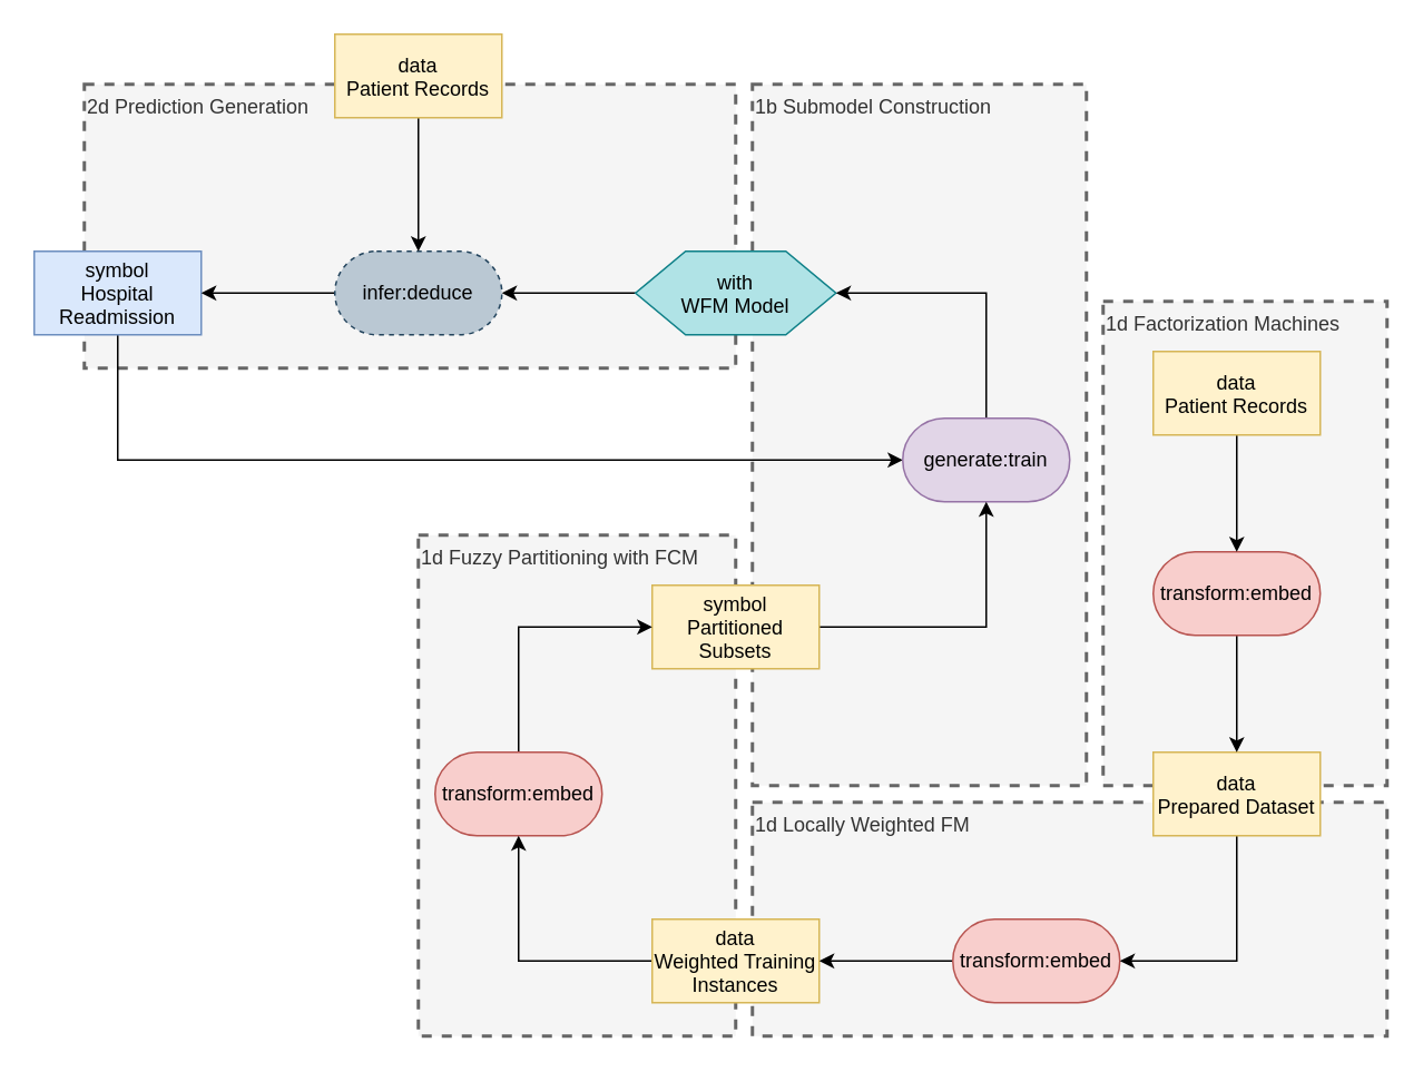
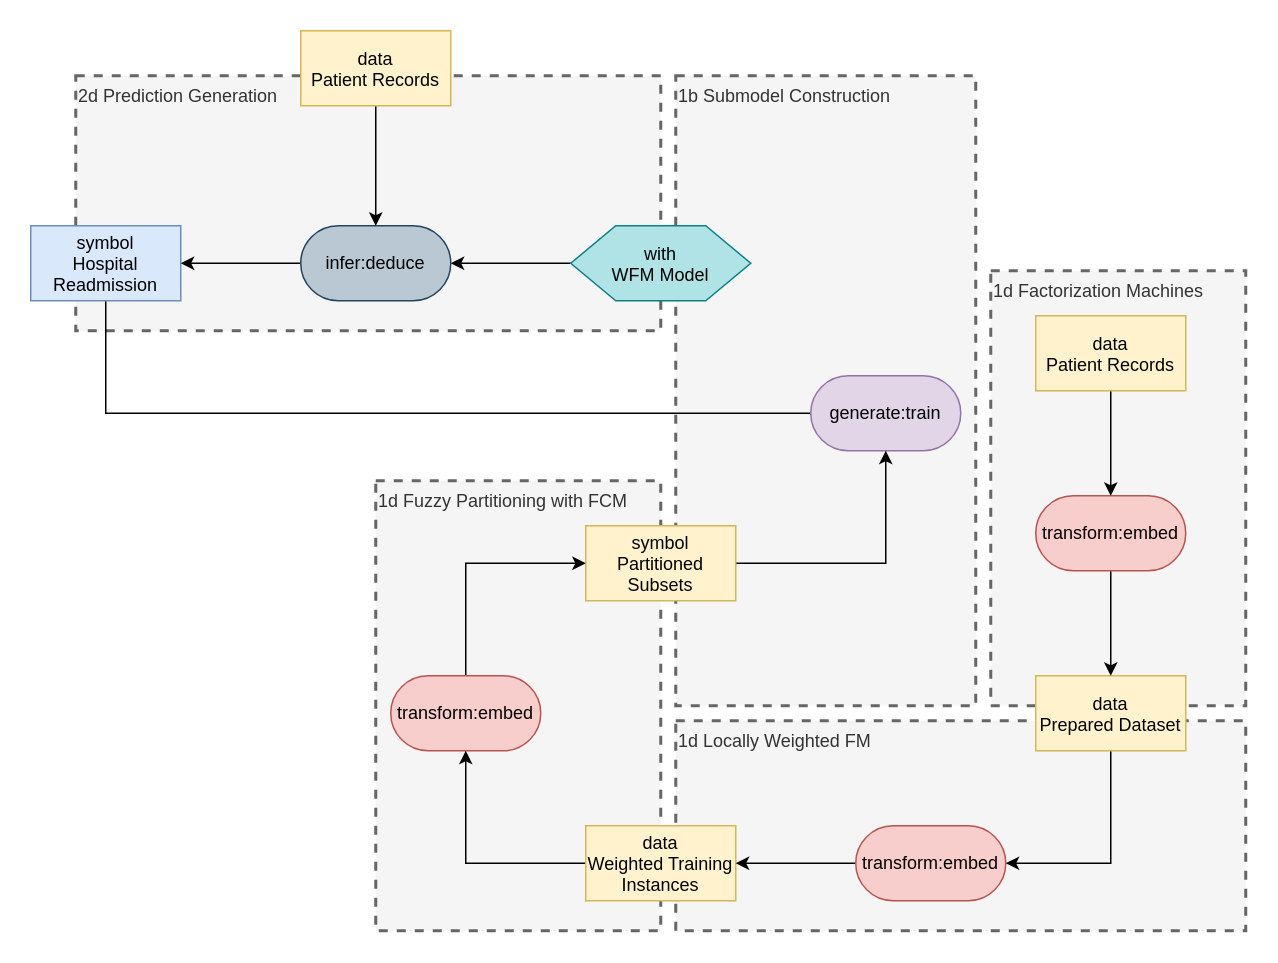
- <mxCell id="10" value="infer:deduce" style="rounded=1;whiteSpace=wrap;html=1;arcSize=50;fillColor=#bac8d3;strokeColor=#23445d;dashed=1;" name="infer:deduce" vertex="1" parent="1"><mxGeometry x="200" y="150" width="100" height="50" as="geometry" /></mxCell>
+ <mxCell id="10" value="infer:deduce" style="rounded=1;whiteSpace=wrap;html=1;arcSize=50;fillColor=#bac8d3;strokeColor=#23445d;" name="infer:deduce" vertex="1" parent="1"><mxGeometry x="200" y="150" width="100" height="50" as="geometry" /></mxCell>
- <mxCell id="15" style="edgeStyle=orthogonalEdgeStyle;rounded=0;orthogonalLoop=1;jettySize=auto;html=1;exitX=0.5;exitY=0;exitDx=0;exitDy=0;entryX=1;entryY=0.5;entryDx=0;entryDy=0;" edge="1" parent="1" source="16" target="14"><mxGeometry relative="1" as="geometry" /></mxCell>
- <mxCell id="7" style="edgeStyle=orthogonalEdgeStyle;rounded=0;orthogonalLoop=1;jettySize=auto;html=1;exitX=0.5;exitY=1;exitDx=0;exitDy=0;entryX=0;entryY=0.5;entryDx=0;entryDy=0;" edge="1" parent="1" source="8" target="16"><mxGeometry relative="1" as="geometry" /></mxCell>
+ <mxCell id="7" style="edgeStyle=orthogonalEdgeStyle;rounded=0;orthogonalLoop=1;jettySize=auto;html=1;exitX=0.5;exitY=1;exitDx=0;exitDy=0;entryX=0;entryY=0.5;entryDx=0;entryDy=0;endArrow=none;" edge="1" parent="1" source="8" target="16"><mxGeometry relative="1" as="geometry" /></mxCell>
